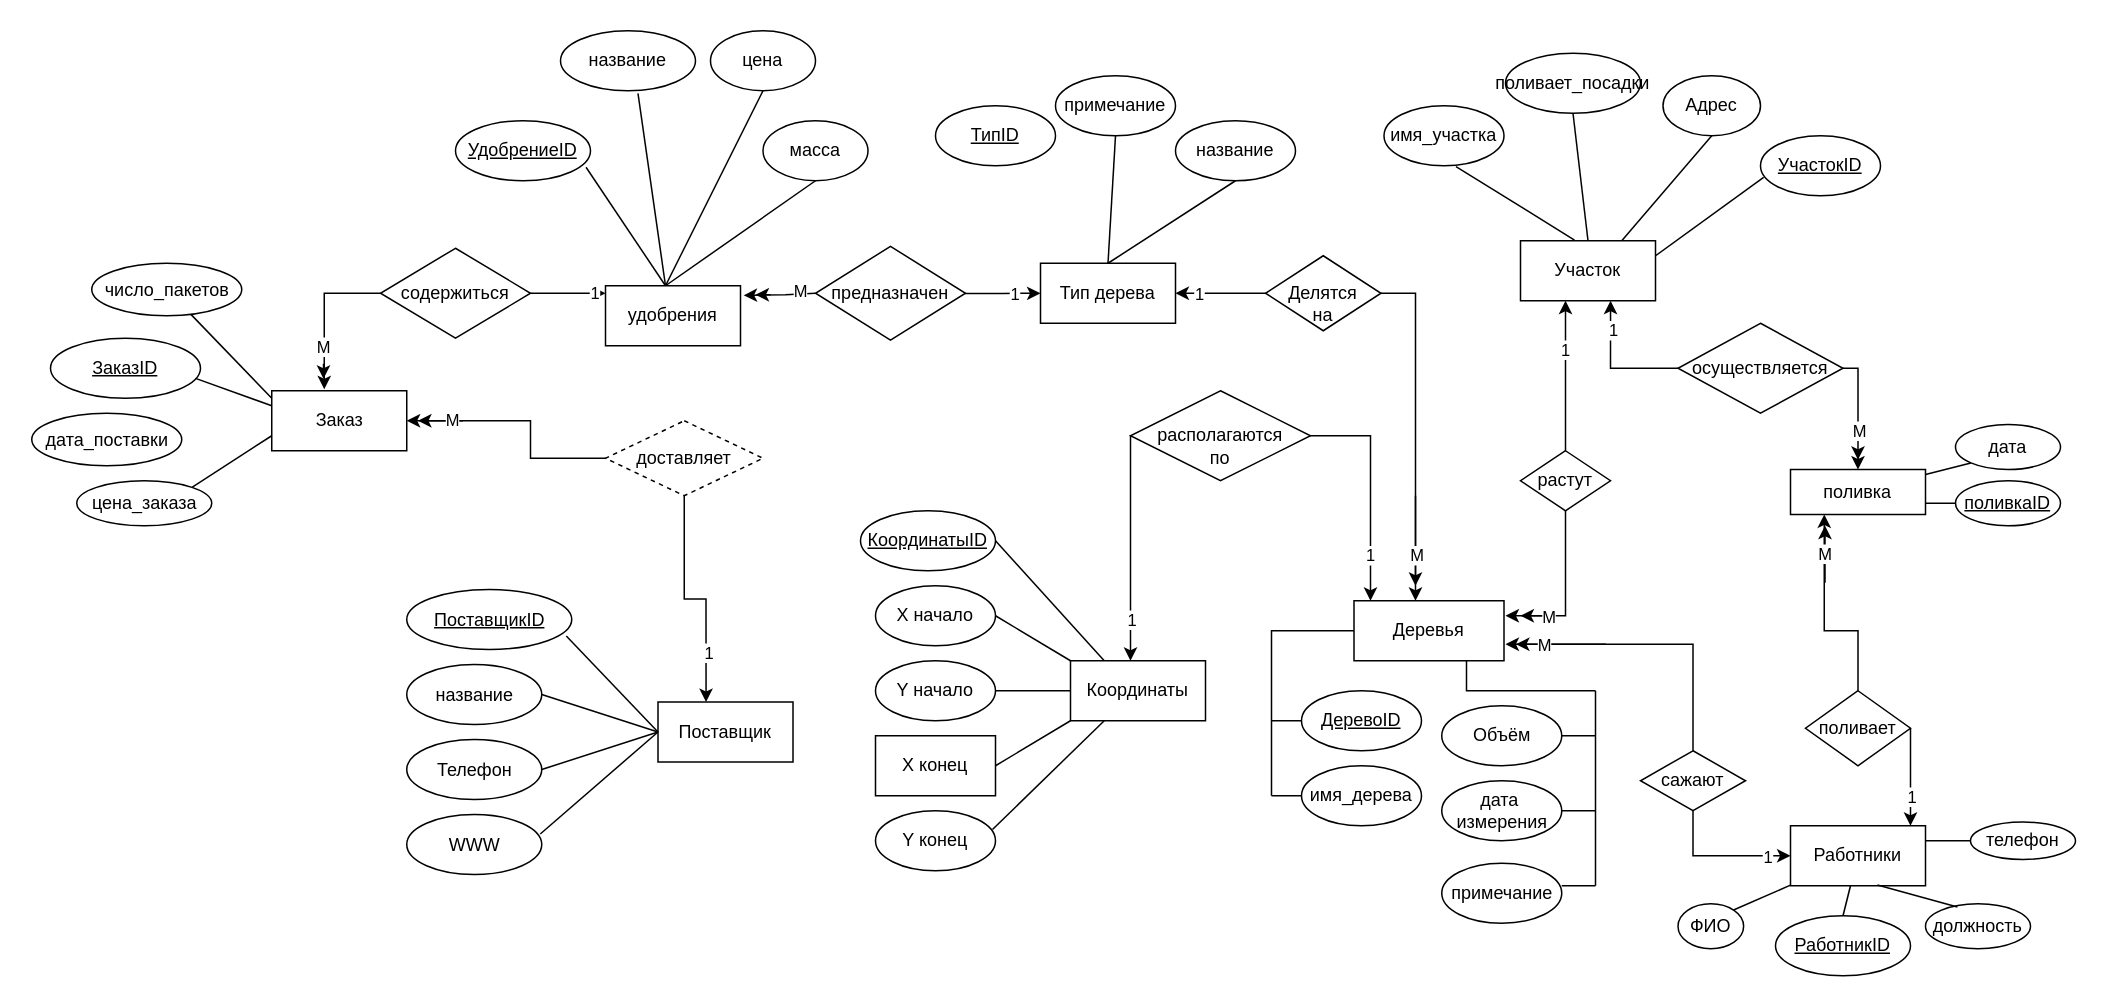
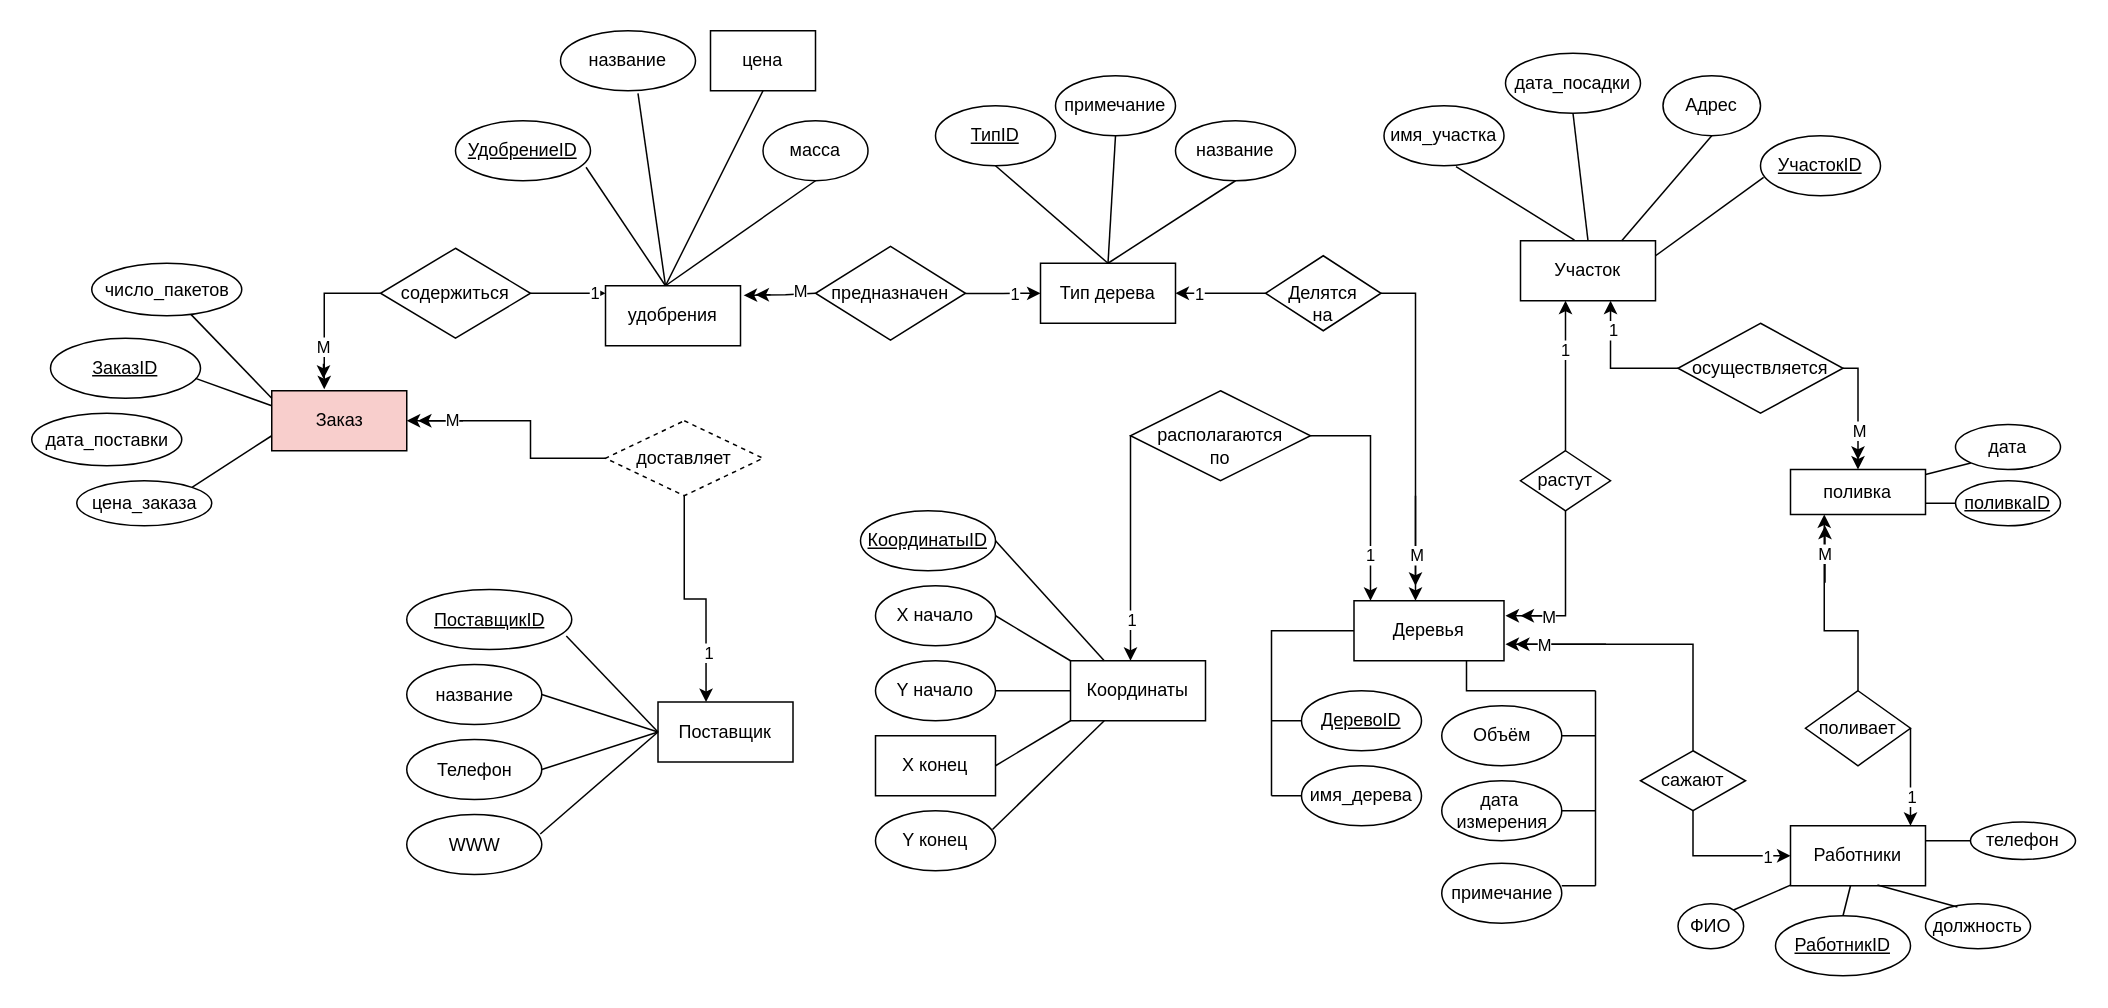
- <mxCell id="90" value="цена" style="ellipse;whiteSpace=wrap;html=1;" parent="1" vertex="1"><mxGeometry x="473" y="20" width="70" height="40" as="geometry" /></mxCell>
+ <mxCell id="90" value="цена" style="whiteSpace=wrap;html=1;rounded=0;" parent="1" vertex="1"><mxGeometry x="473" y="20" width="70" height="40" as="geometry" /></mxCell>
- <mxCell id="108" value="поливает_посадки" style="ellipse;whiteSpace=wrap;html=1;" parent="1" vertex="1"><mxGeometry x="1003" y="35" width="90" height="40" as="geometry" /></mxCell>
+ <mxCell id="108" value="дата_посадки" style="ellipse;whiteSpace=wrap;html=1;" parent="1" vertex="1"><mxGeometry x="1003" y="35" width="90" height="40" as="geometry" /></mxCell>
+ <mxCell id="31" value="" style="endArrow=none;html=1;rounded=0;exitX=0.5;exitY=1;exitDx=0;exitDy=0;entryX=0.5;entryY=0;entryDx=0;entryDy=0;" parent="1" source="7" target="5" edge="1"><mxGeometry width="50" height="50" relative="1" as="geometry"><mxPoint x="1143" y="220" as="sourcePoint" /><mxPoint x="1211.37" y="166.824" as="targetPoint" /></mxGeometry></mxCell>
- <mxCell id="75" value="Заказ" style="rounded=0;whiteSpace=wrap;html=1;" parent="1" vertex="1"><mxGeometry x="180.5" y="260" width="90" height="40" as="geometry" /></mxCell>
+ <mxCell id="75" value="Заказ" style="rounded=0;whiteSpace=wrap;html=1;fillColor=#f8cecc;" parent="1" vertex="1"><mxGeometry x="180.5" y="260" width="90" height="40" as="geometry" /></mxCell>
